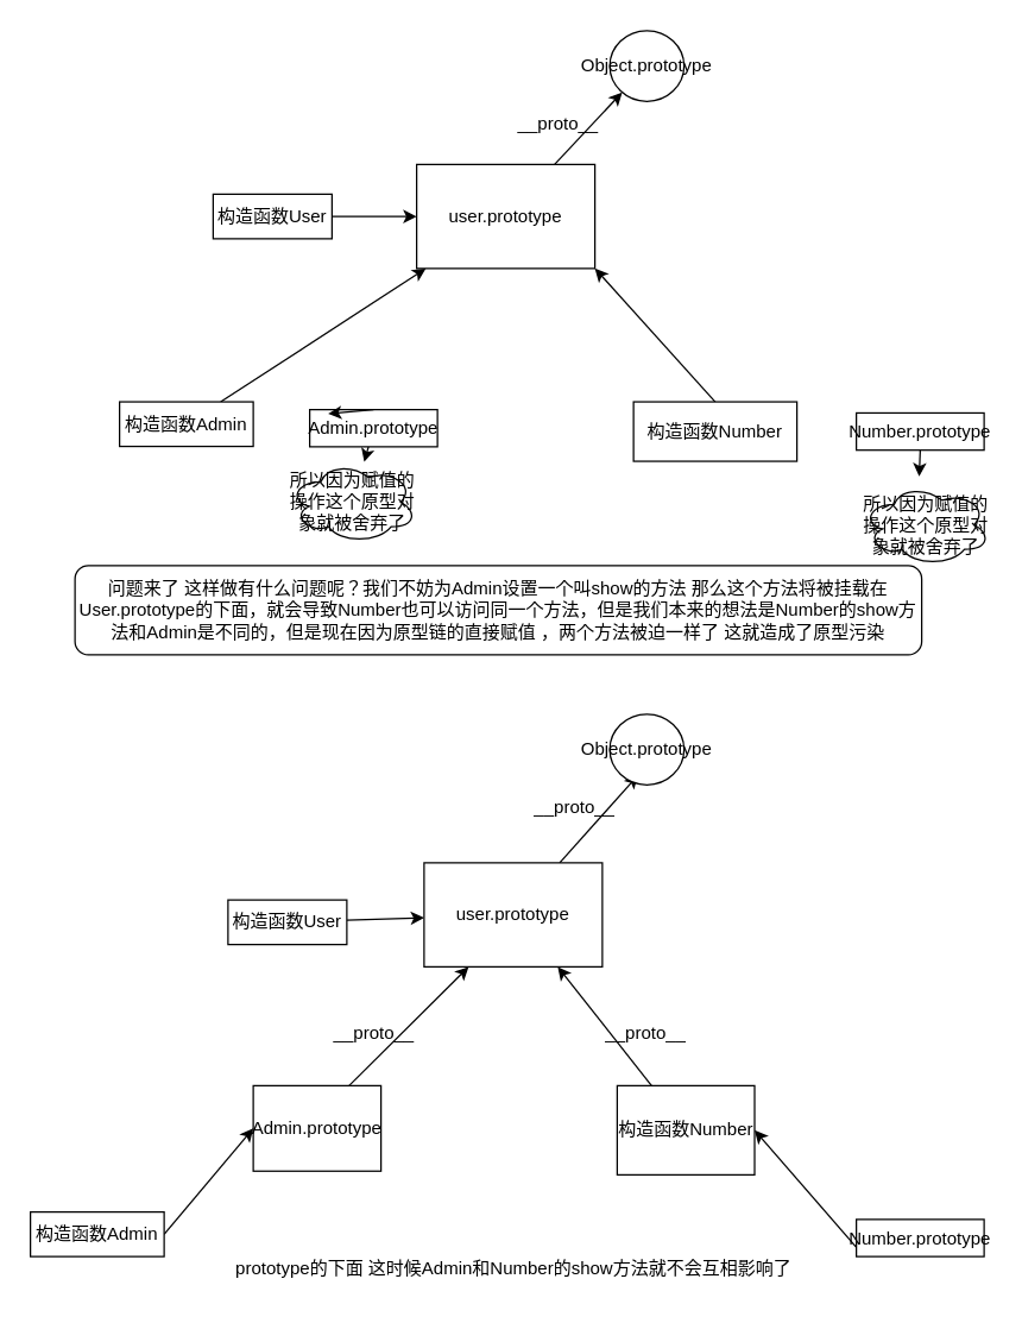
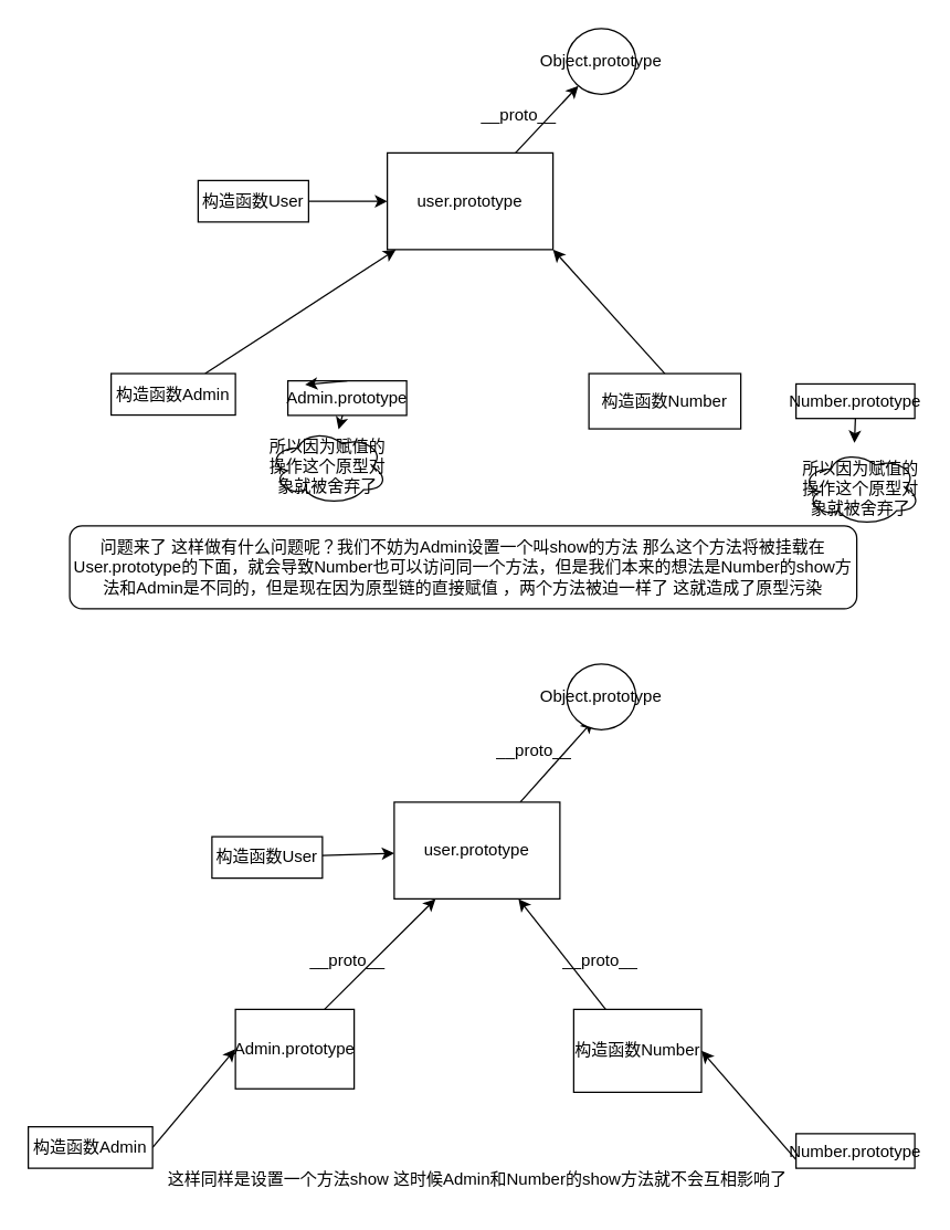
- <mxCell id="36" value="prototype的下面 这时候Admin和Number的show方法就不会互相影响了" style="text;html=1;align=center;verticalAlign=middle;resizable=0;points=[];autosize=1;strokeColor=none;fillColor=none;" vertex="1" parent="1"><mxGeometry x="110" y="838" width="470" height="30" as="geometry" /></mxCell>
+ <mxCell id="36" value="这样同样是设置一个方法show 这时候Admin和Number的show方法就不会互相影响了" style="text;html=1;align=center;verticalAlign=middle;resizable=0;points=[];autosize=1;strokeColor=none;fillColor=none;" vertex="1" parent="1"><mxGeometry x="110" y="838" width="470" height="30" as="geometry" /></mxCell>
